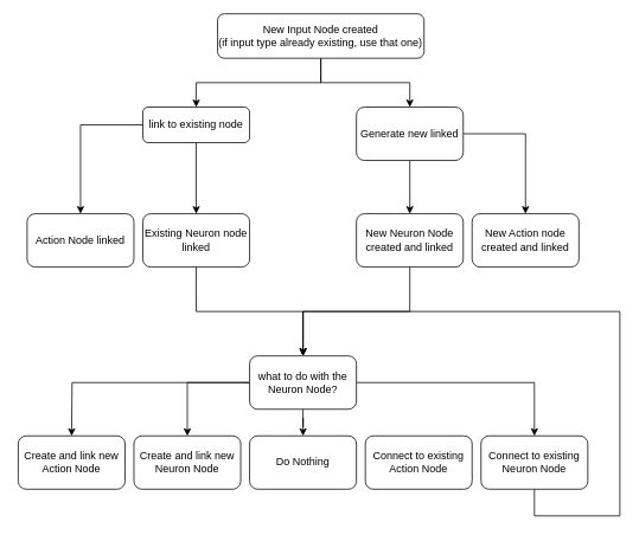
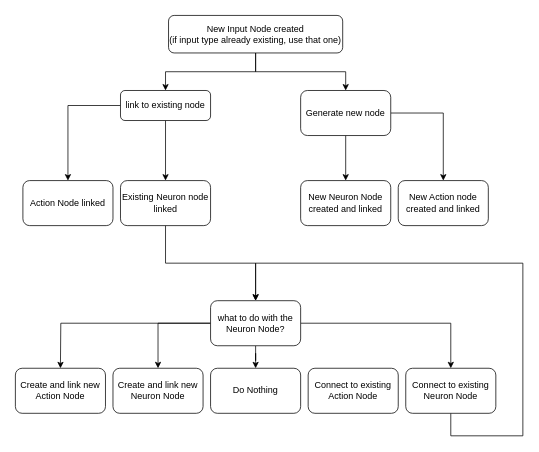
- <mxCell id="4" value="New Input Node created&lt;br&gt;(if input type already existing, use that one)" style="rounded=1;whiteSpace=wrap;html=1;" parent="1" vertex="1"><mxGeometry x="244" y="15" width="232" height="50" as="geometry" /></mxCell>
+ <mxCell id="4" value="New Input Node created&lt;br&gt;(if input type already existing, use that one)" style="rounded=1;whiteSpace=wrap;html=1;" parent="1" vertex="1"><mxGeometry x="224" y="20" width="232" height="50" as="geometry" /></mxCell>
- <mxCell id="10" value="Generate new linked" style="whiteSpace=wrap;html=1;rounded=1;" parent="1" vertex="1"><mxGeometry x="400" y="120" width="120" height="60" as="geometry" /></mxCell>
+ <mxCell id="10" value="Generate new node" style="whiteSpace=wrap;html=1;rounded=1;" parent="1" vertex="1"><mxGeometry x="400" y="120" width="120" height="60" as="geometry" /></mxCell>
- <mxCell id="11" style="edgeStyle=orthogonalEdgeStyle;rounded=0;orthogonalLoop=1;jettySize=auto;html=1;exitX=0.5;exitY=1;exitDx=0;exitDy=0;" parent="1" source="12" target="21" edge="1"><mxGeometry relative="1" as="geometry" /></mxCell>
